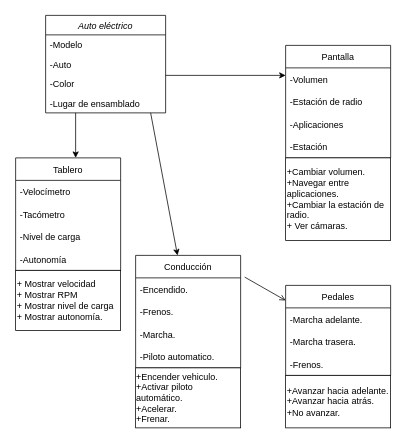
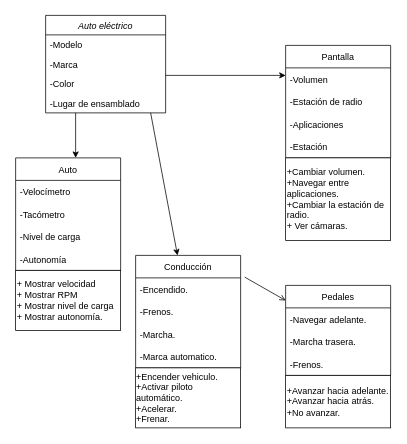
- <mxCell id="4" value="-Auto" style="text;align=left;verticalAlign=top;spacingLeft=4;spacingRight=4;overflow=hidden;rotatable=0;points=[[0,0.5],[1,0.5]];portConstraint=eastwest;rounded=0;shadow=0;html=0;" parent="2" vertex="1"><mxGeometry y="52" width="160" height="26" as="geometry" /></mxCell>
+ <mxCell id="4" value="-Marca" style="text;align=left;verticalAlign=top;spacingLeft=4;spacingRight=4;overflow=hidden;rotatable=0;points=[[0,0.5],[1,0.5]];portConstraint=eastwest;rounded=0;shadow=0;html=0;" parent="2" vertex="1"><mxGeometry y="52" width="160" height="26" as="geometry" /></mxCell>
- <mxCell id="7" value="Tablero" style="swimlane;fontStyle=0;childLayout=stackLayout;horizontal=1;startSize=30;horizontalStack=0;resizeParent=1;resizeParentMax=0;resizeLast=0;collapsible=1;marginBottom=0;" vertex="1" parent="1"><mxGeometry y="210" width="140" height="150" as="geometry" x="20" /></mxCell>
+ <mxCell id="7" value="Auto" style="swimlane;fontStyle=0;childLayout=stackLayout;horizontal=1;startSize=30;horizontalStack=0;resizeParent=1;resizeParentMax=0;resizeLast=0;collapsible=1;marginBottom=0;" vertex="1" parent="1"><mxGeometry y="210" width="140" height="150" as="geometry" x="20" /></mxCell>
- <mxCell id="30" value="-Marcha adelante." style="text;strokeColor=none;fillColor=none;align=left;verticalAlign=middle;spacingLeft=4;spacingRight=4;overflow=hidden;points=[[0,0.5],[1,0.5]];portConstraint=eastwest;rotatable=0;" vertex="1" parent="29"><mxGeometry y="30" width="140" height="30" as="geometry" /></mxCell>
+ <mxCell id="30" value="-Navegar adelante." style="text;strokeColor=none;fillColor=none;align=left;verticalAlign=middle;spacingLeft=4;spacingRight=4;overflow=hidden;points=[[0,0.5],[1,0.5]];portConstraint=eastwest;rotatable=0;" vertex="1" parent="29"><mxGeometry y="30" width="140" height="30" as="geometry" /></mxCell>
- <mxCell id="26" value="-Piloto automatico." style="text;strokeColor=none;fillColor=none;align=left;verticalAlign=middle;spacingLeft=4;spacingRight=4;overflow=hidden;points=[[0,0.5],[1,0.5]];portConstraint=eastwest;rotatable=0;" vertex="1" parent="22"><mxGeometry y="120" width="140" height="30" as="geometry" /></mxCell>
+ <mxCell id="26" value="-Marca automatico." style="text;strokeColor=none;fillColor=none;align=left;verticalAlign=middle;spacingLeft=4;spacingRight=4;overflow=hidden;points=[[0,0.5],[1,0.5]];portConstraint=eastwest;rotatable=0;" vertex="1" parent="22"><mxGeometry y="120" width="140" height="30" as="geometry" /></mxCell>
